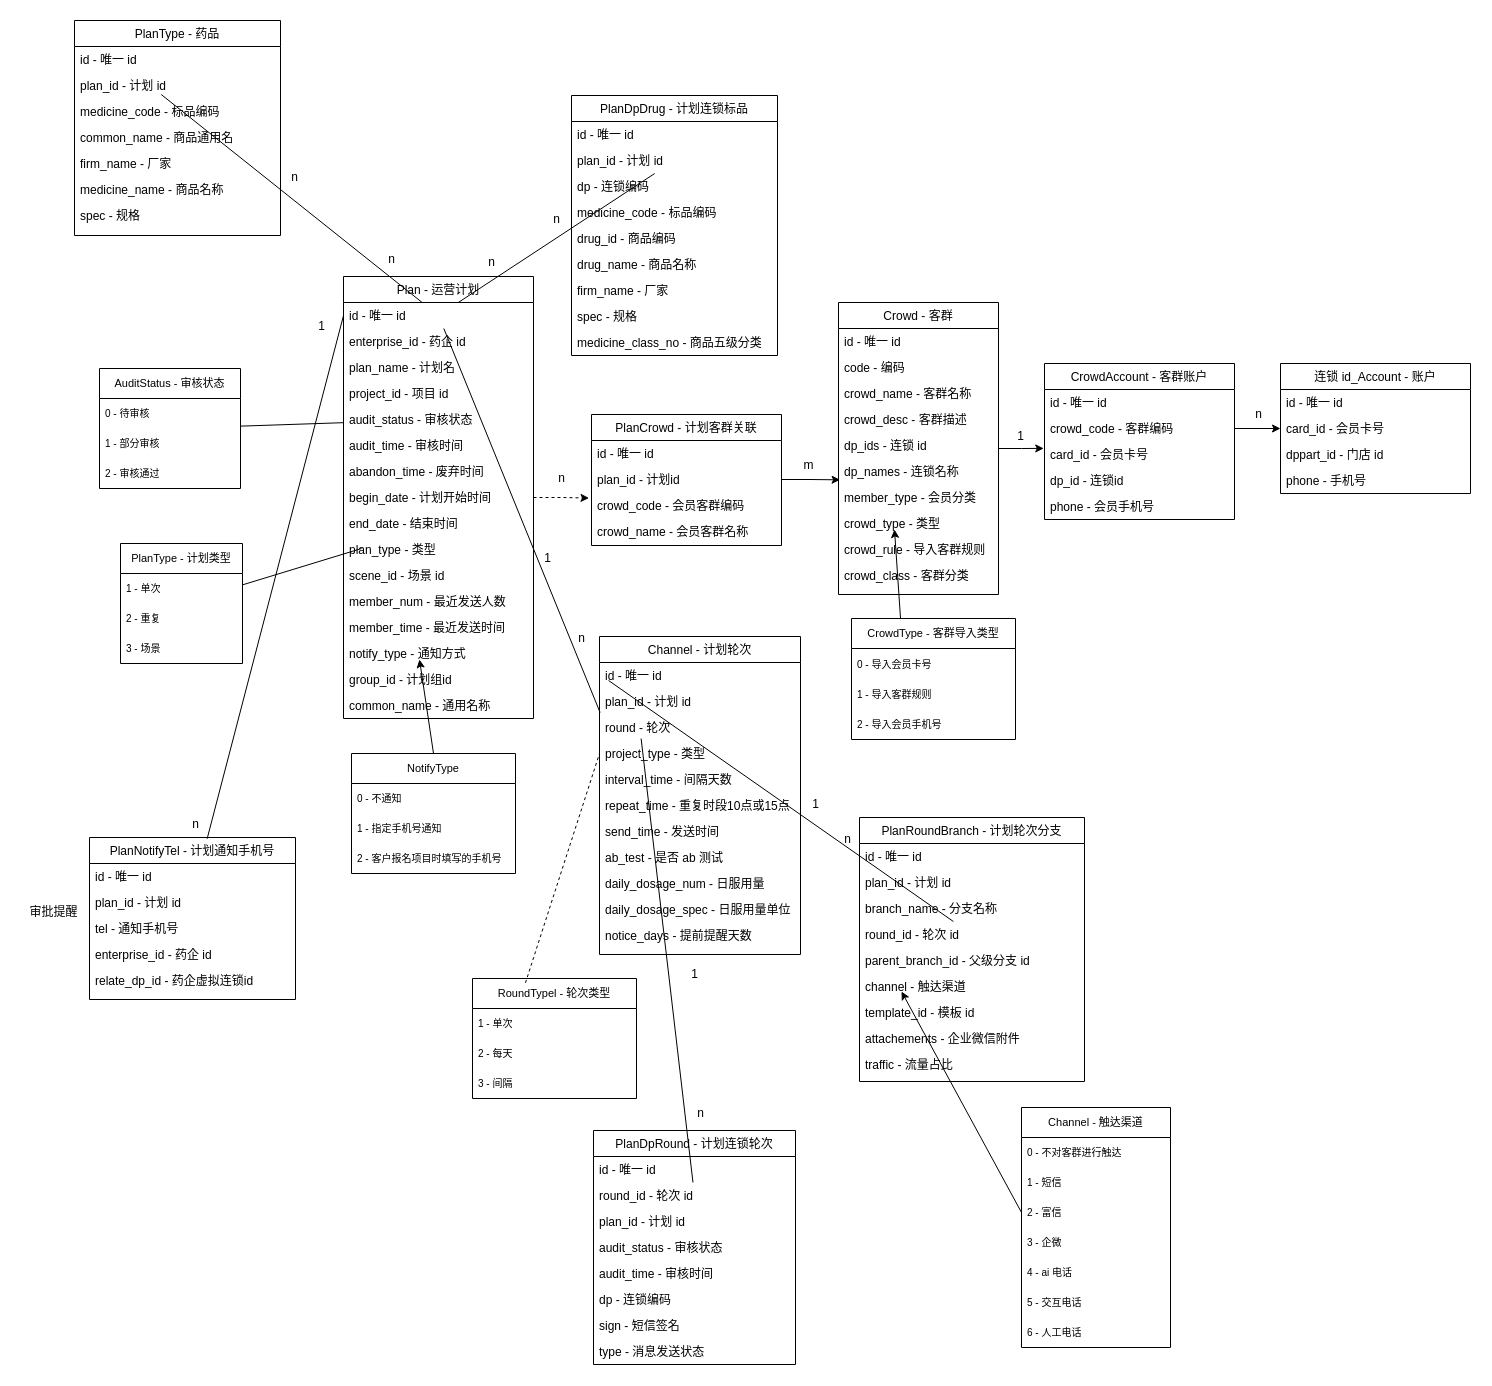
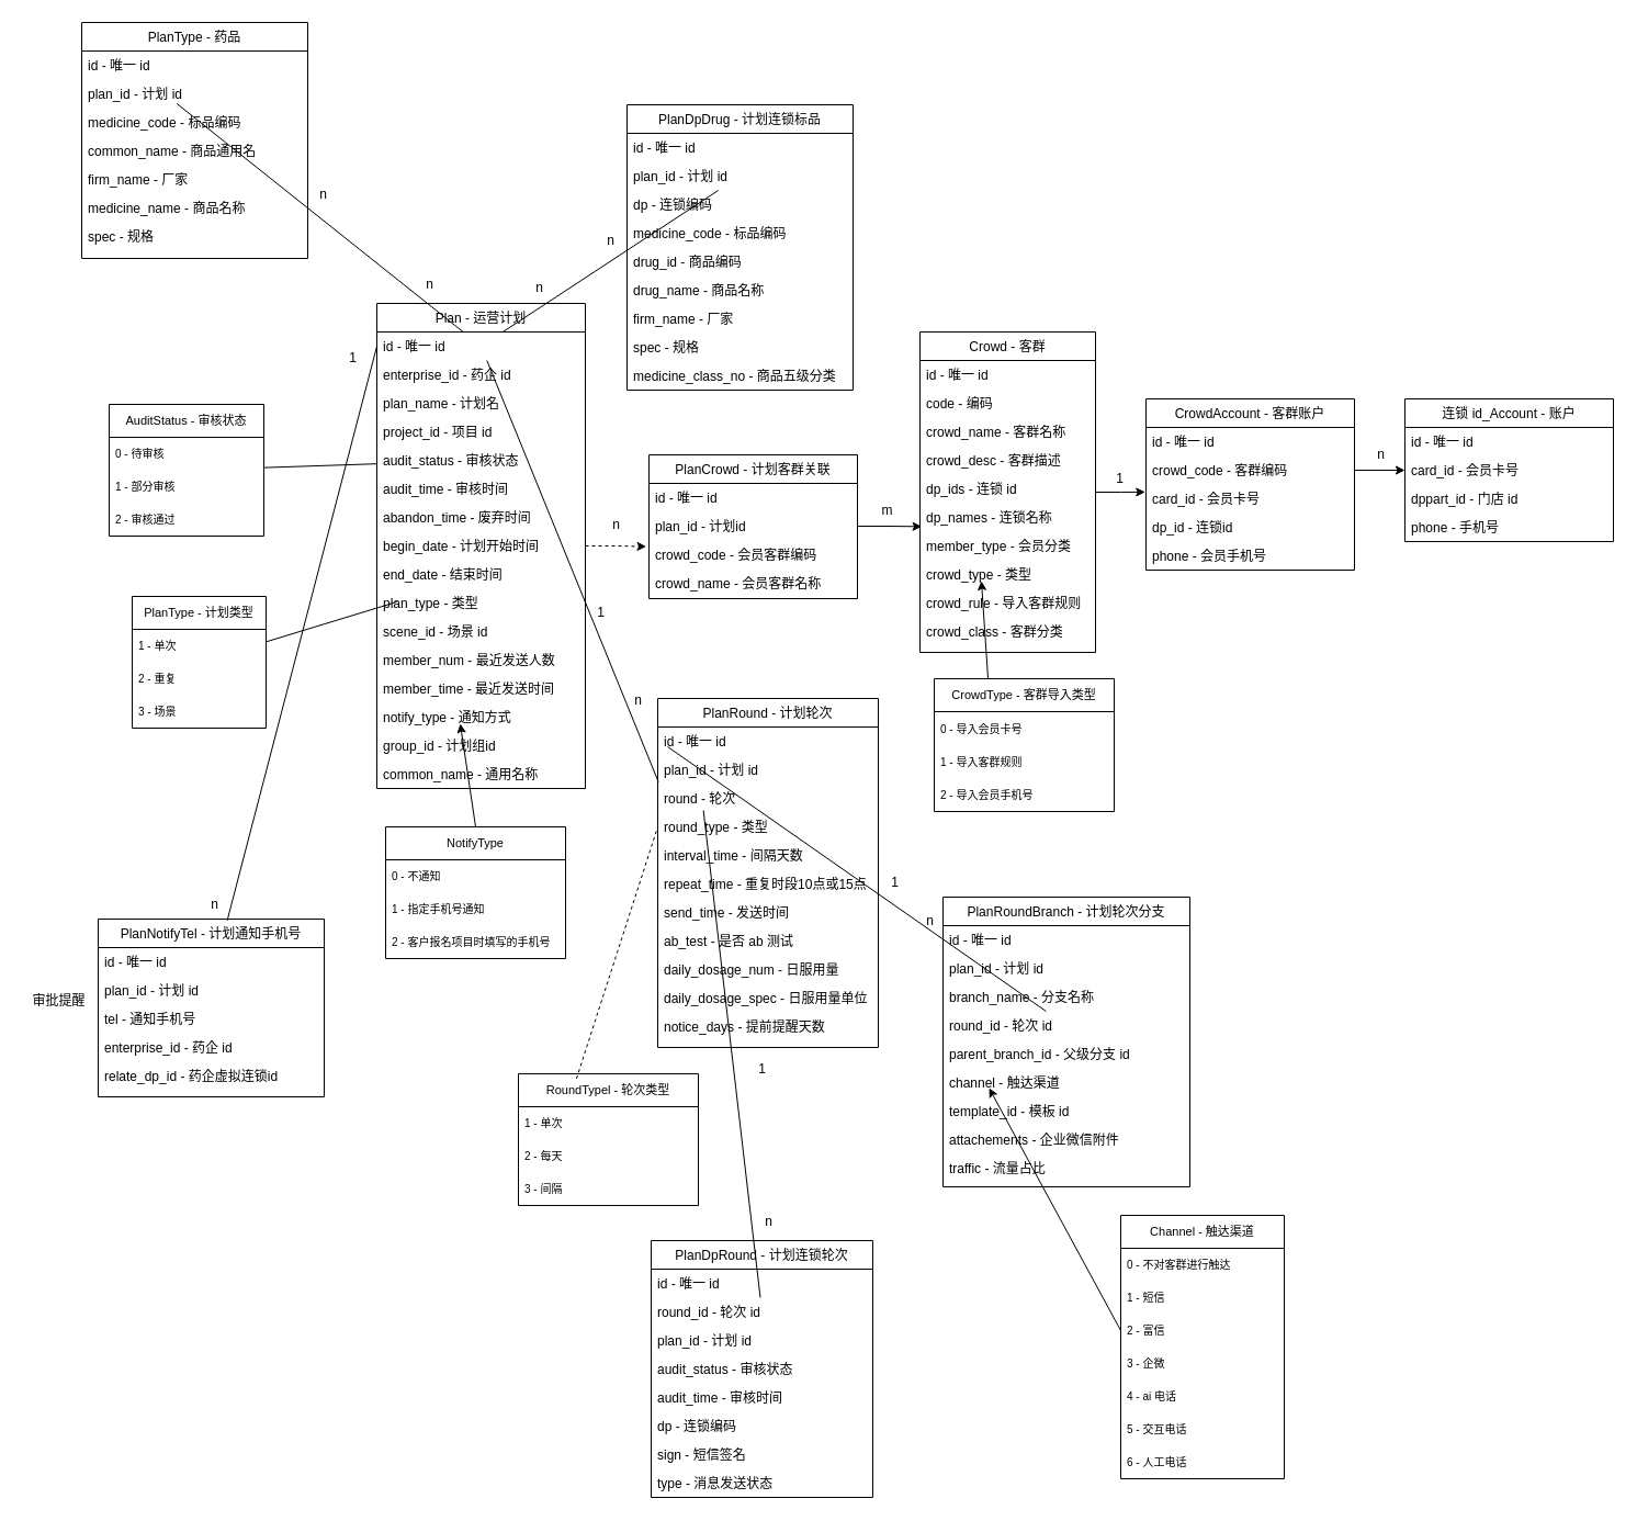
- <mxCell id="97" value="Channel - 计划轮次" style="swimlane;fontStyle=0;align=center;verticalAlign=top;childLayout=stackLayout;horizontal=1;startSize=26;horizontalStack=0;resizeParent=1;resizeLast=0;collapsible=1;marginBottom=0;rounded=0;shadow=0;strokeWidth=1;" parent="1" vertex="1"><mxGeometry x="599" y="636" width="201" height="318" as="geometry"><mxRectangle x="550" y="140" width="160" height="26" as="alternateBounds" /></mxGeometry></mxCell>
+ <mxCell id="97" value="PlanRound - 计划轮次" style="swimlane;fontStyle=0;align=center;verticalAlign=top;childLayout=stackLayout;horizontal=1;startSize=26;horizontalStack=0;resizeParent=1;resizeLast=0;collapsible=1;marginBottom=0;rounded=0;shadow=0;strokeWidth=1;" parent="1" vertex="1"><mxGeometry x="599" y="636" width="201" height="318" as="geometry"><mxRectangle x="550" y="140" width="160" height="26" as="alternateBounds" /></mxGeometry></mxCell>
- <mxCell id="101" value="project_type - 类型" style="text;align=left;verticalAlign=top;spacingLeft=4;spacingRight=4;overflow=hidden;rotatable=0;points=[[0,0.5],[1,0.5]];portConstraint=eastwest;rounded=0;shadow=0;html=0;" parent="97" vertex="1"><mxGeometry y="104" width="201" height="26" as="geometry" /></mxCell>
+ <mxCell id="101" value="round_type - 类型" style="text;align=left;verticalAlign=top;spacingLeft=4;spacingRight=4;overflow=hidden;rotatable=0;points=[[0,0.5],[1,0.5]];portConstraint=eastwest;rounded=0;shadow=0;html=0;" parent="97" vertex="1"><mxGeometry y="104" width="201" height="26" as="geometry" /></mxCell>
